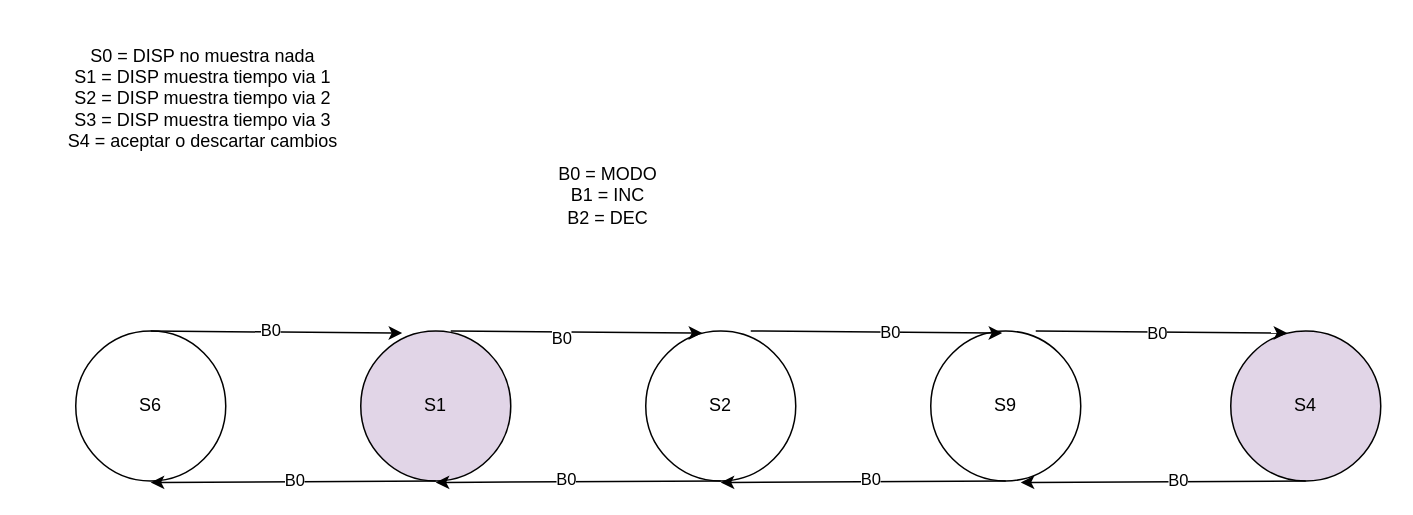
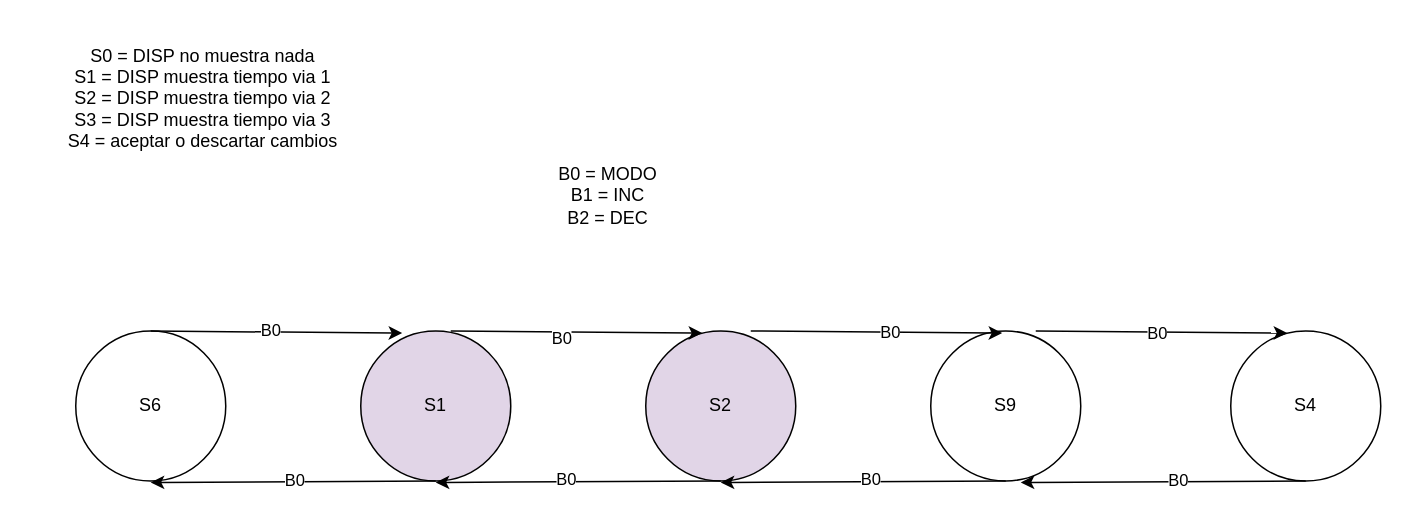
- <mxCell id="4" value="S2" style="ellipse;whiteSpace=wrap;html=1;aspect=fixed;" vertex="1" parent="1"><mxGeometry x="430" y="220" width="100" height="100" as="geometry" /></mxCell>
+ <mxCell id="4" value="S2" style="ellipse;whiteSpace=wrap;html=1;aspect=fixed;fillColor=#e1d5e7;" vertex="1" parent="1"><mxGeometry x="430" y="220" width="100" height="100" as="geometry" /></mxCell>
- <mxCell id="5" value="S4" style="ellipse;whiteSpace=wrap;html=1;aspect=fixed;fillColor=#e1d5e7;" vertex="1" parent="1"><mxGeometry x="820" y="220" width="100" height="100" as="geometry" /></mxCell>
+ <mxCell id="5" value="S4" style="ellipse;whiteSpace=wrap;html=1;aspect=fixed;" vertex="1" parent="1"><mxGeometry x="820" y="220" width="100" height="100" as="geometry" /></mxCell>
